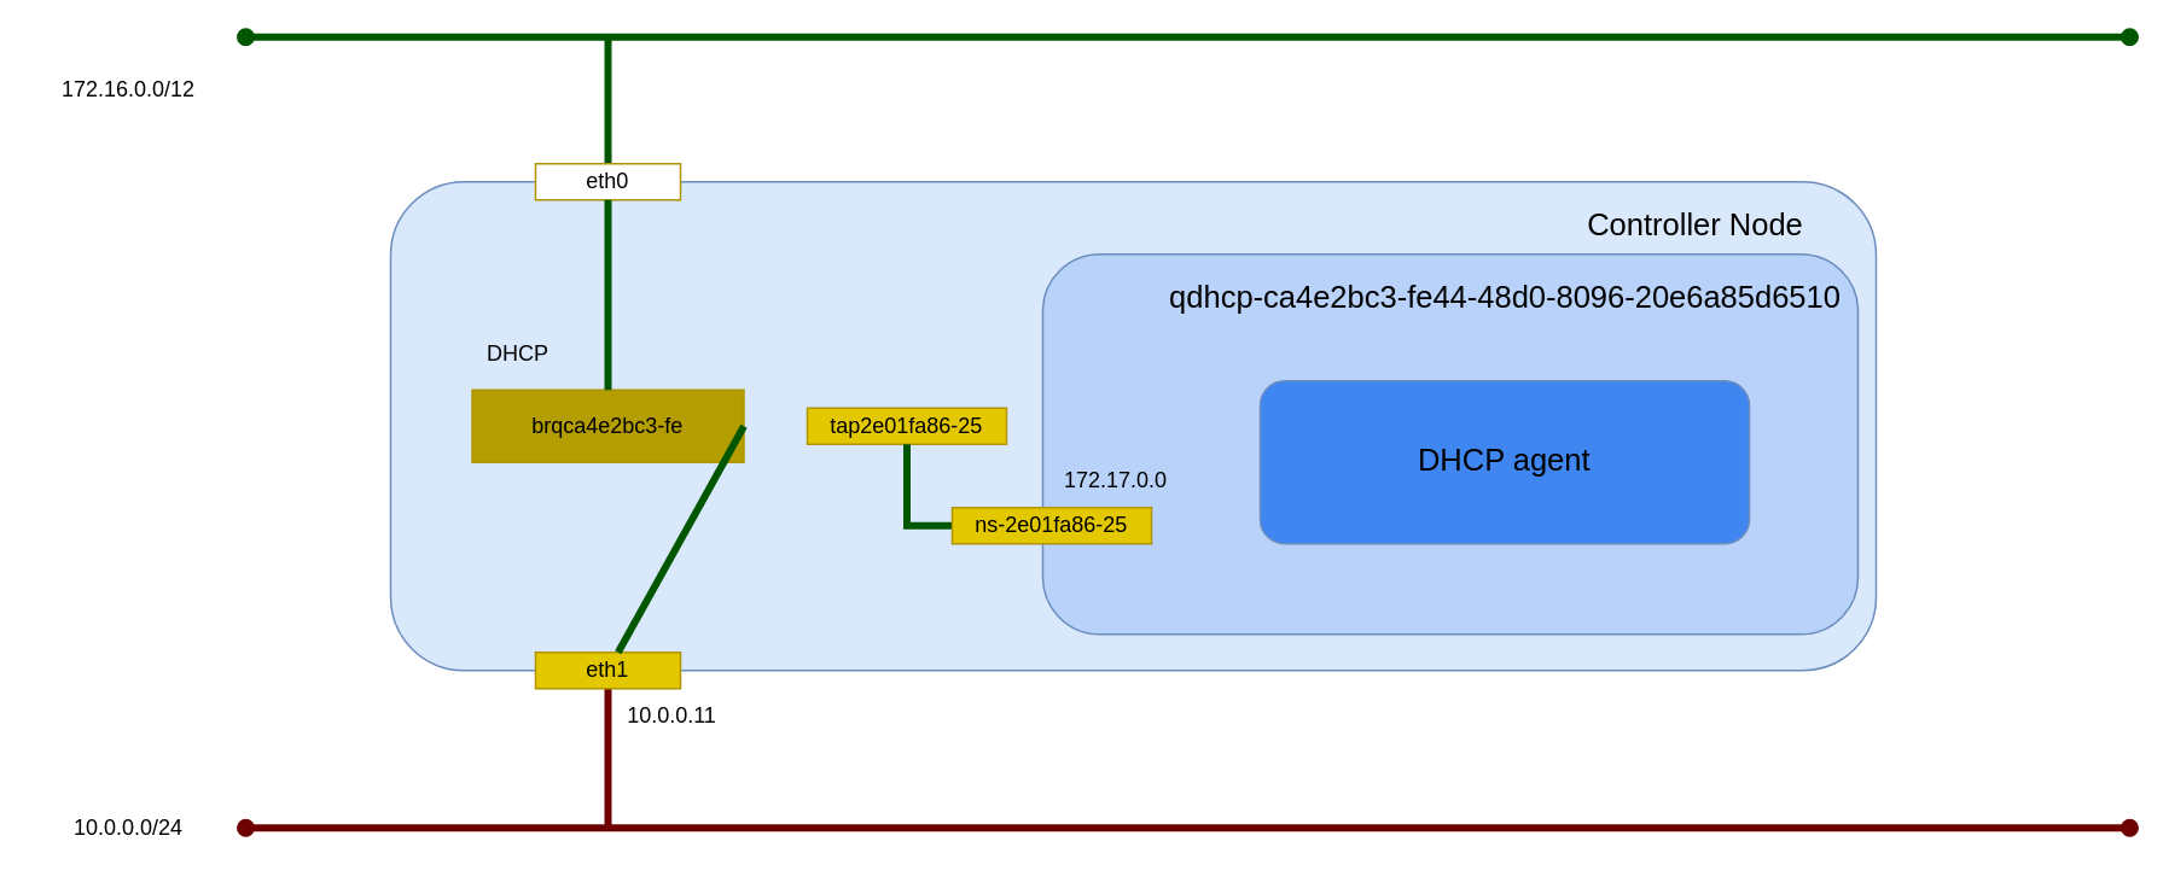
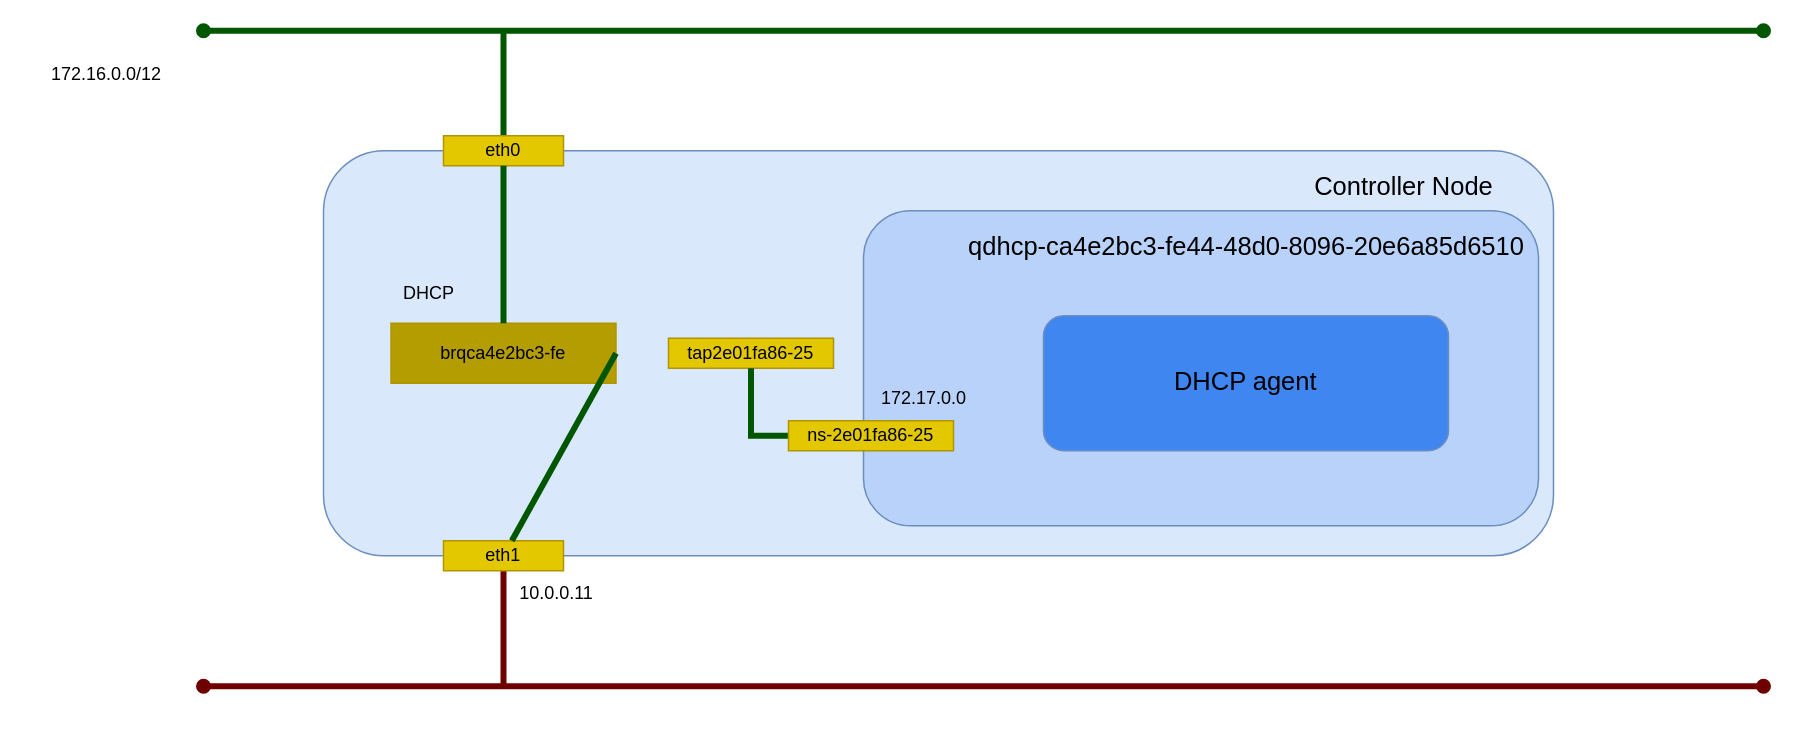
- <mxCell id="11" value="eth0" style="rounded=0;whiteSpace=wrap;html=1;fillColor=#ffffff;fontColor=#000000;strokeColor=#B09500;" parent="8" vertex="1"><mxGeometry x="295" y="90" width="80" height="20" as="geometry" /></mxCell>
+ <mxCell id="11" value="eth0" style="rounded=0;whiteSpace=wrap;html=1;fillColor=#e3c800;fontColor=#000000;strokeColor=#B09500;" parent="8" vertex="1"><mxGeometry x="295" y="90" width="80" height="20" as="geometry" /></mxCell>
- <mxCell id="5" value="10.0.0.0/24" style="text;html=1;align=center;verticalAlign=middle;resizable=0;points=[];autosize=1;strokeColor=none;fillColor=none;" parent="1" vertex="1"><mxGeometry x="30" y="442" width="80" height="30" as="geometry" /></mxCell>
